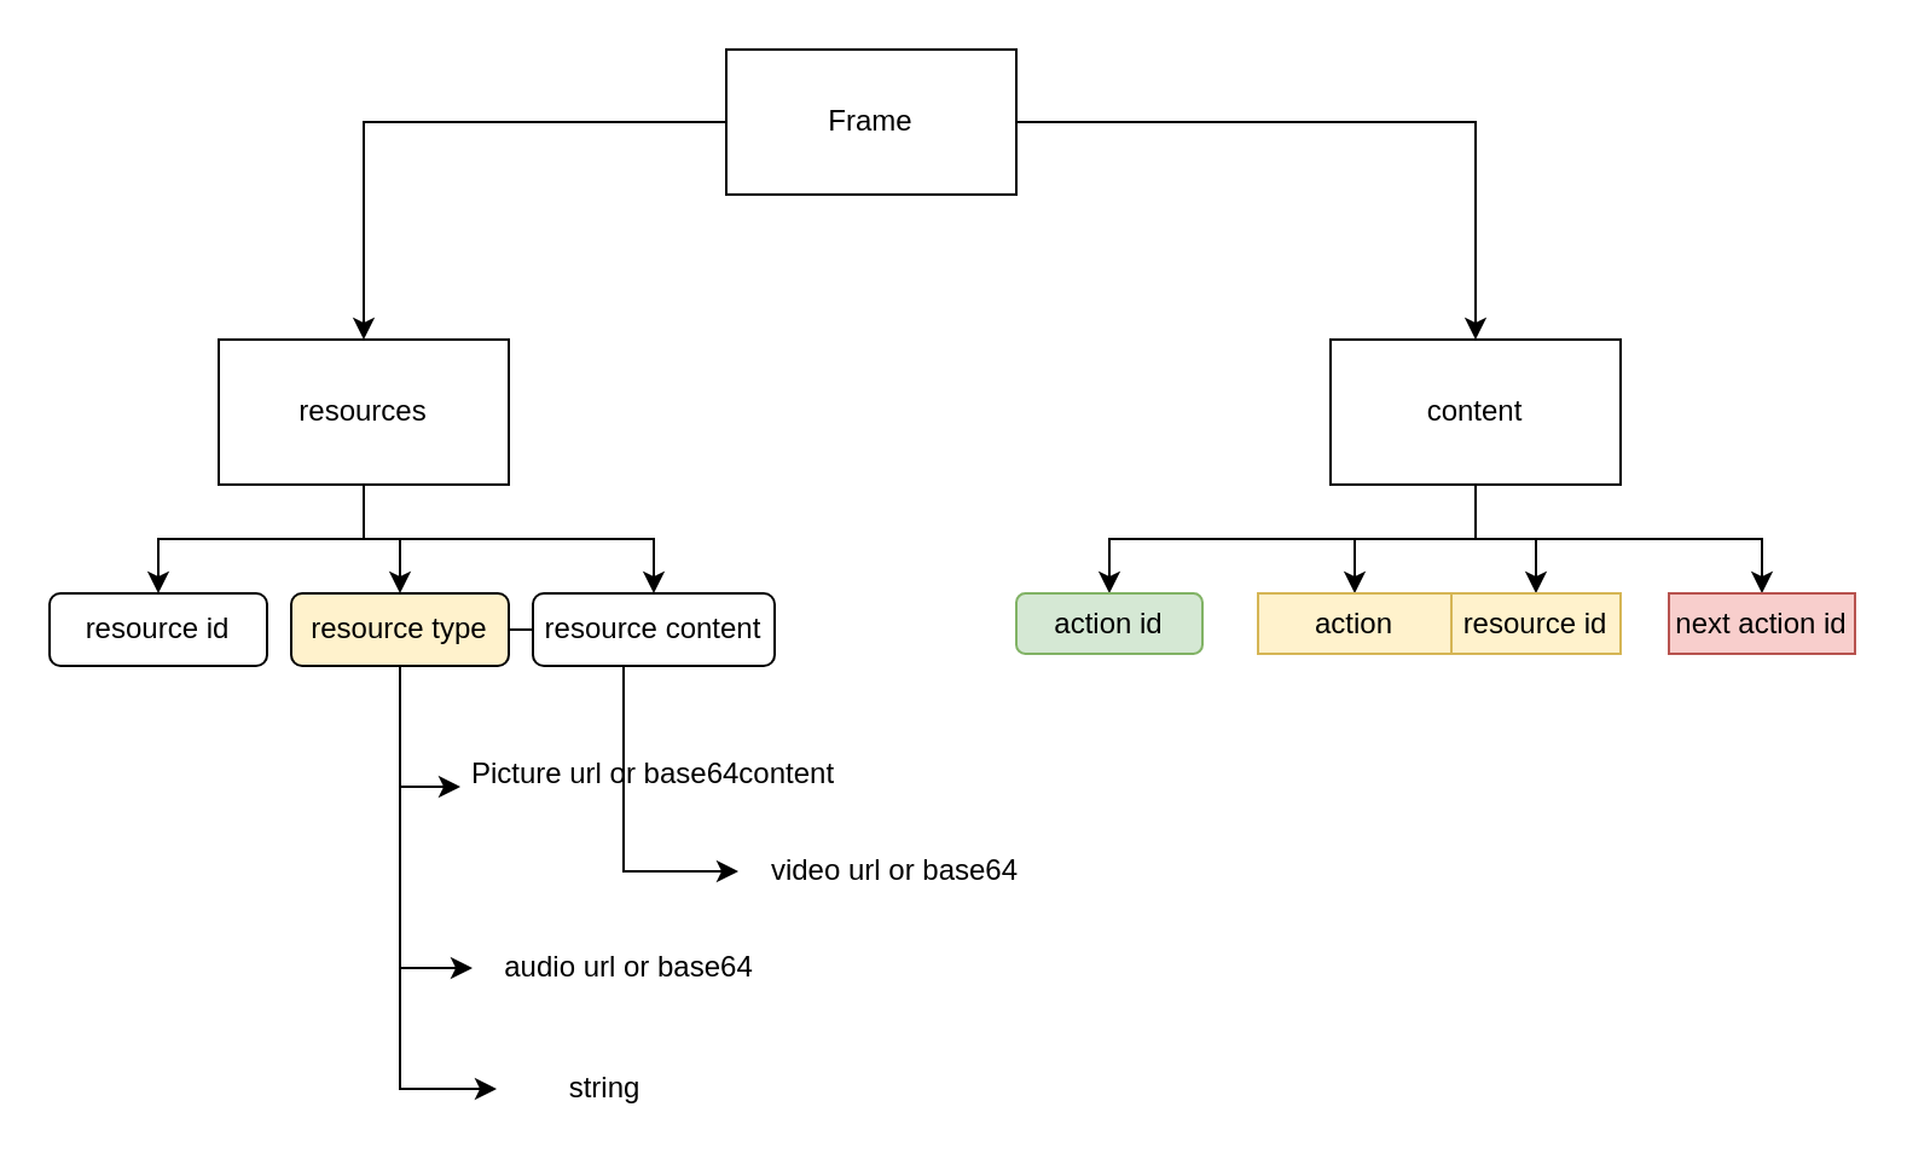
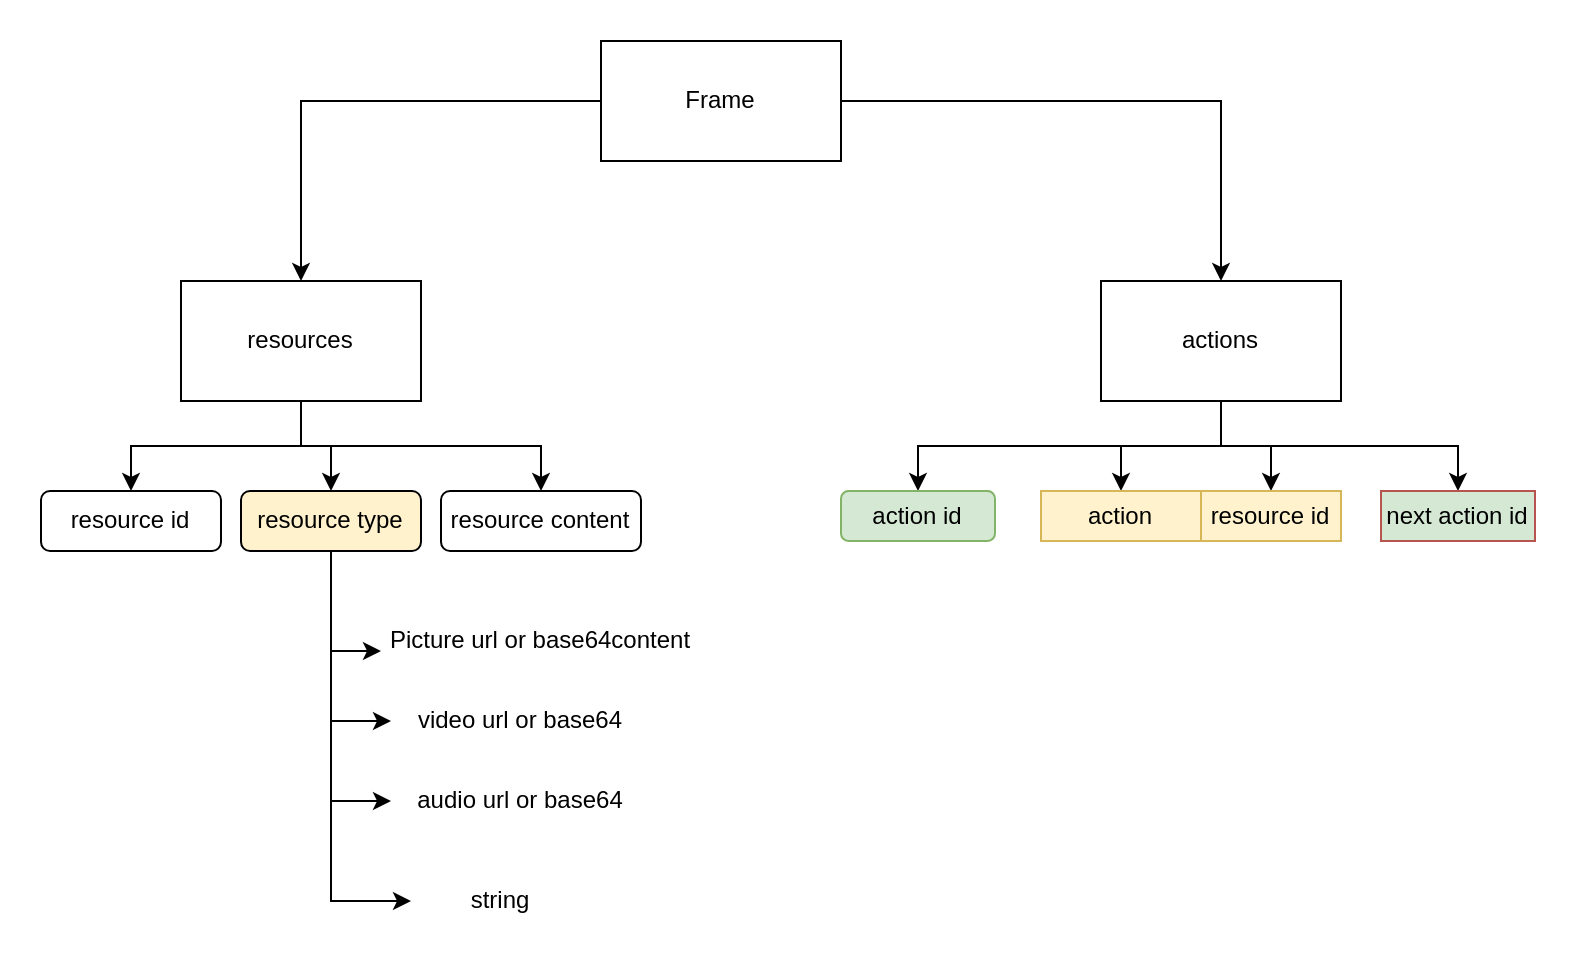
- <mxCell id="13" value="content" style="rounded=0;whiteSpace=wrap;html=1;" parent="1" vertex="1"><mxGeometry x="550" y="140" width="120" height="60" as="geometry" /></mxCell>
+ <mxCell id="13" value="actions" style="rounded=0;whiteSpace=wrap;html=1;" parent="1" vertex="1"><mxGeometry x="550" y="140" width="120" height="60" as="geometry" /></mxCell>
- <mxCell id="28" value="next action id" style="rounded=0;whiteSpace=wrap;html=1;fillColor=#f8cecc;strokeColor=#b85450;" parent="1" vertex="1"><mxGeometry x="690" y="245" width="77" height="25" as="geometry" /></mxCell>
+ <mxCell id="28" value="next action id" style="rounded=0;whiteSpace=wrap;html=1;fillColor=#d5e8d4;strokeColor=#b85450;" parent="1" vertex="1"><mxGeometry x="690" y="245" width="77" height="25" as="geometry" /></mxCell>
- <mxCell id="22" value="video url or base64" style="text;html=1;strokeColor=none;fillColor=none;align=center;verticalAlign=middle;whiteSpace=wrap;rounded=0;" parent="1" vertex="1"><mxGeometry x="305" y="350" width="130" height="20" as="geometry" /></mxCell>
+ <mxCell id="22" value="video url or base64" style="text;html=1;strokeColor=none;fillColor=none;align=center;verticalAlign=middle;whiteSpace=wrap;rounded=0;" parent="1" vertex="1"><mxGeometry x="195" y="350" width="130" height="20" as="geometry" /></mxCell>
